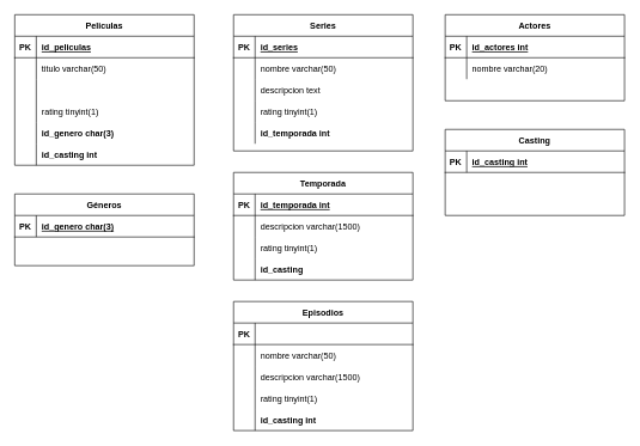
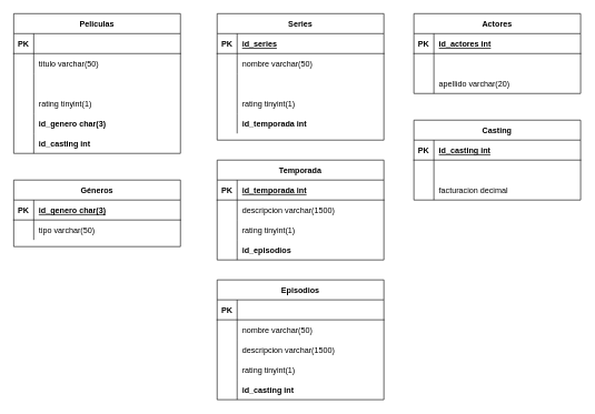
- <mxCell id="22" value="id_peliculas" style="shape=partialRectangle;overflow=hidden;connectable=0;fillColor=none;top=0;left=0;bottom=0;right=0;align=left;spacingLeft=6;fontStyle=5;" parent="20" vertex="1"><mxGeometry x="30" width="220" height="30" as="geometry" /></mxCell>
- <mxCell id="15" value="nombre varchar(20)" style="shape=partialRectangle;overflow=hidden;connectable=0;fillColor=none;top=0;left=0;bottom=0;right=0;align=left;spacingLeft=6;" parent="13" vertex="1"><mxGeometry x="30" width="220" height="30" as="geometry" /></mxCell>
- <mxCell id="46" value="descripcion text" style="shape=partialRectangle;overflow=hidden;connectable=0;fillColor=none;top=0;left=0;bottom=0;right=0;align=left;spacingLeft=6;" vertex="1" parent="44"><mxGeometry x="30" width="220" height="30" as="geometry" /></mxCell>
+ <mxCell id="18" value="apellido varchar(20)" style="shape=partialRectangle;overflow=hidden;connectable=0;fillColor=none;top=0;left=0;bottom=0;right=0;align=left;spacingLeft=6;" parent="16" vertex="1"><mxGeometry x="30" width="220" height="30" as="geometry" /></mxCell>
+ <mxCell id="61" value="facturacion decimal" style="shape=partialRectangle;overflow=hidden;connectable=0;fillColor=none;top=0;left=0;bottom=0;right=0;align=left;spacingLeft=6;" vertex="1" parent="59"><mxGeometry x="30" width="220" height="30" as="geometry" /></mxCell>
+ <mxCell id="8" value="tipo varchar(50)" style="shape=partialRectangle;overflow=hidden;connectable=0;fillColor=none;top=0;left=0;bottom=0;right=0;align=left;spacingLeft=6;" parent="6" vertex="1"><mxGeometry x="30" width="220" height="30" as="geometry" /></mxCell>
- <mxCell id="74" value="id_casting" style="shape=partialRectangle;overflow=hidden;connectable=0;fillColor=none;top=0;left=0;bottom=0;right=0;align=left;spacingLeft=6;fontStyle=1" vertex="1" parent="72"><mxGeometry x="30" width="220" height="30" as="geometry" /></mxCell>
+ <mxCell id="74" value="id_episodios" style="shape=partialRectangle;overflow=hidden;connectable=0;fillColor=none;top=0;left=0;bottom=0;right=0;align=left;spacingLeft=6;fontStyle=1" vertex="1" parent="72"><mxGeometry x="30" width="220" height="30" as="geometry" /></mxCell>
